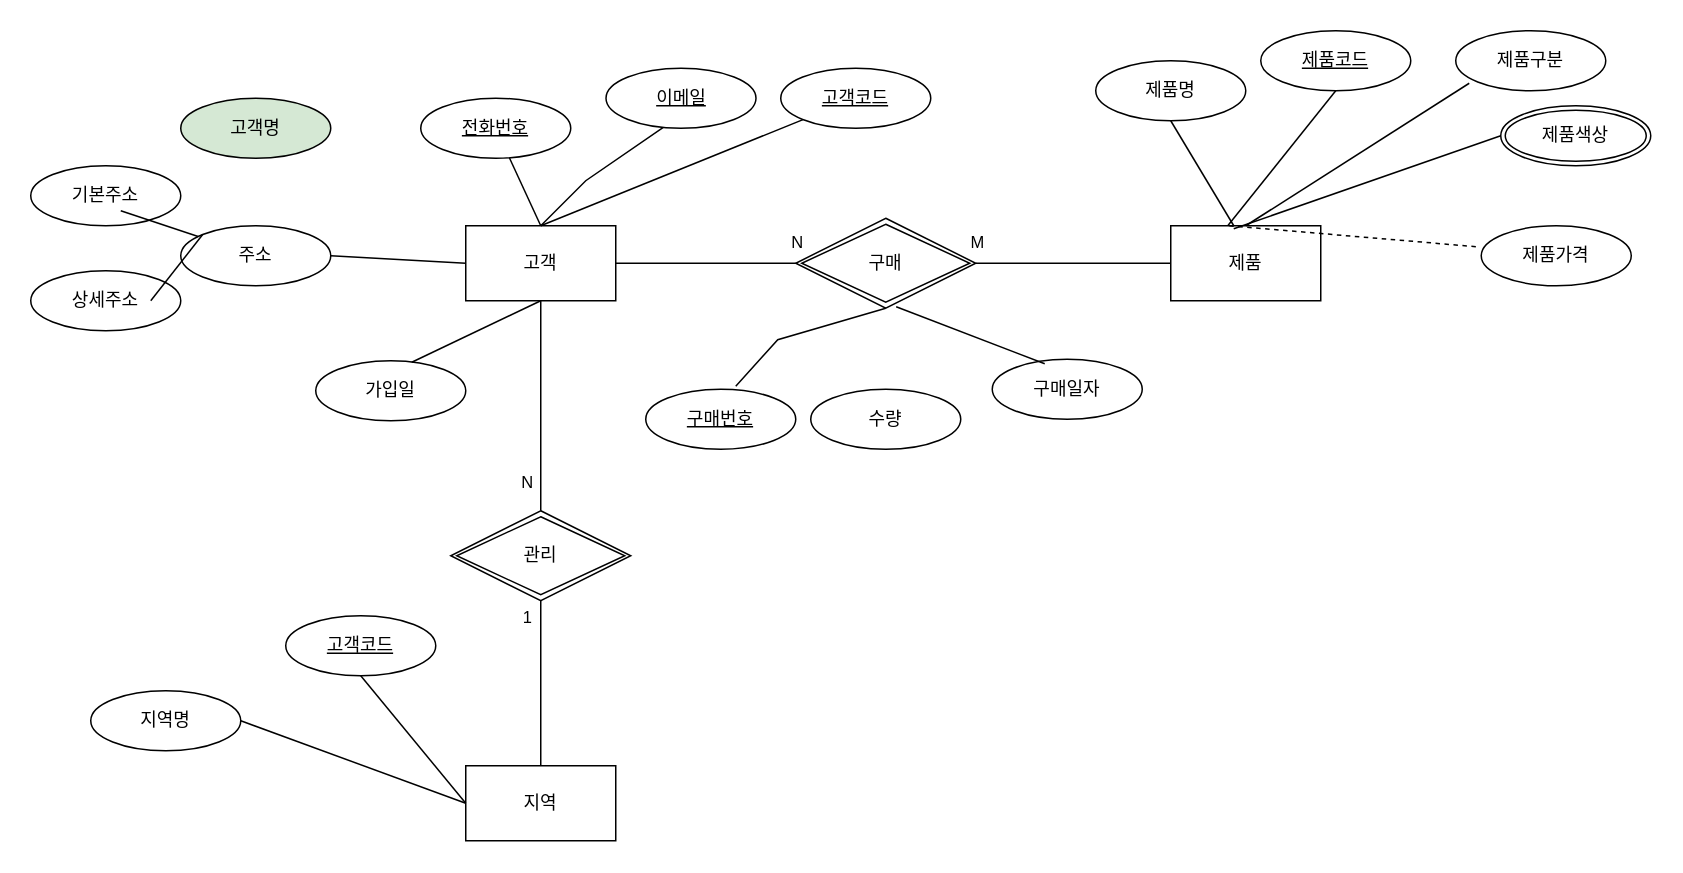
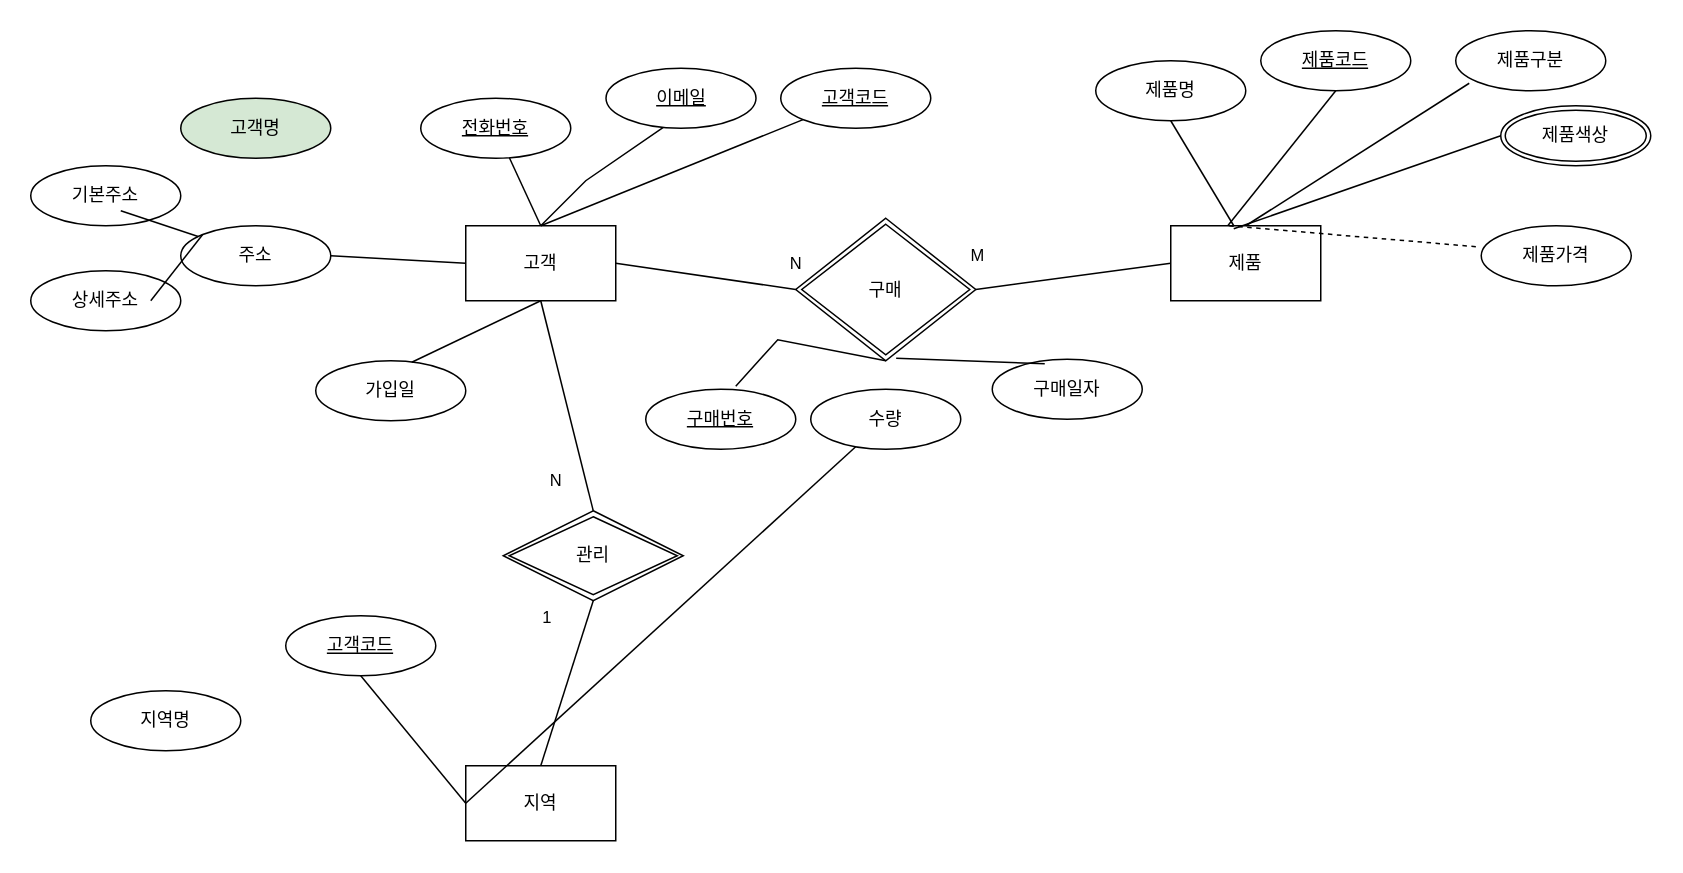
- <mxCell id="41" value="구매" style="shape=rhombus;double=1;perimeter=rhombusPerimeter;whiteSpace=wrap;html=1;align=center;" vertex="1" parent="1"><mxGeometry x="530" y="145" width="120" height="60" as="geometry" /></mxCell>
+ <mxCell id="41" value="구매" style="shape=rhombus;double=1;perimeter=rhombusPerimeter;whiteSpace=wrap;html=1;align=center;" vertex="1" parent="1"><mxGeometry x="530" y="145" width="120" height="95" as="geometry" /></mxCell>
- <mxCell id="38" value="관리" style="shape=rhombus;double=1;perimeter=rhombusPerimeter;whiteSpace=wrap;html=1;align=center;" vertex="1" parent="1"><mxGeometry x="300" y="340" width="120" height="60" as="geometry" /></mxCell>
+ <mxCell id="38" value="관리" style="shape=rhombus;double=1;perimeter=rhombusPerimeter;whiteSpace=wrap;html=1;align=center;" vertex="1" parent="1"><mxGeometry x="335" y="340" width="120" height="60" as="geometry" /></mxCell>
- <mxCell id="19" value="" style="endArrow=none;html=1;rounded=0;exitX=0;exitY=0.5;exitDx=0;exitDy=0;entryX=1;entryY=0.5;entryDx=0;entryDy=0;" edge="1" parent="1" source="17" target="18"><mxGeometry relative="1" as="geometry"><mxPoint x="292" y="520" as="sourcePoint" /><mxPoint x="170" y="479" as="targetPoint" /></mxGeometry></mxCell>
+ <mxCell id="19" value="" style="endArrow=none;html=1;rounded=0;exitX=0;exitY=0.5;exitDx=0;exitDy=0;" edge="1" parent="1" source="17" target="42"><mxGeometry relative="1" as="geometry"><mxPoint x="292" y="520" as="sourcePoint" /><mxPoint x="170" y="479" as="targetPoint" /></mxGeometry></mxCell>
